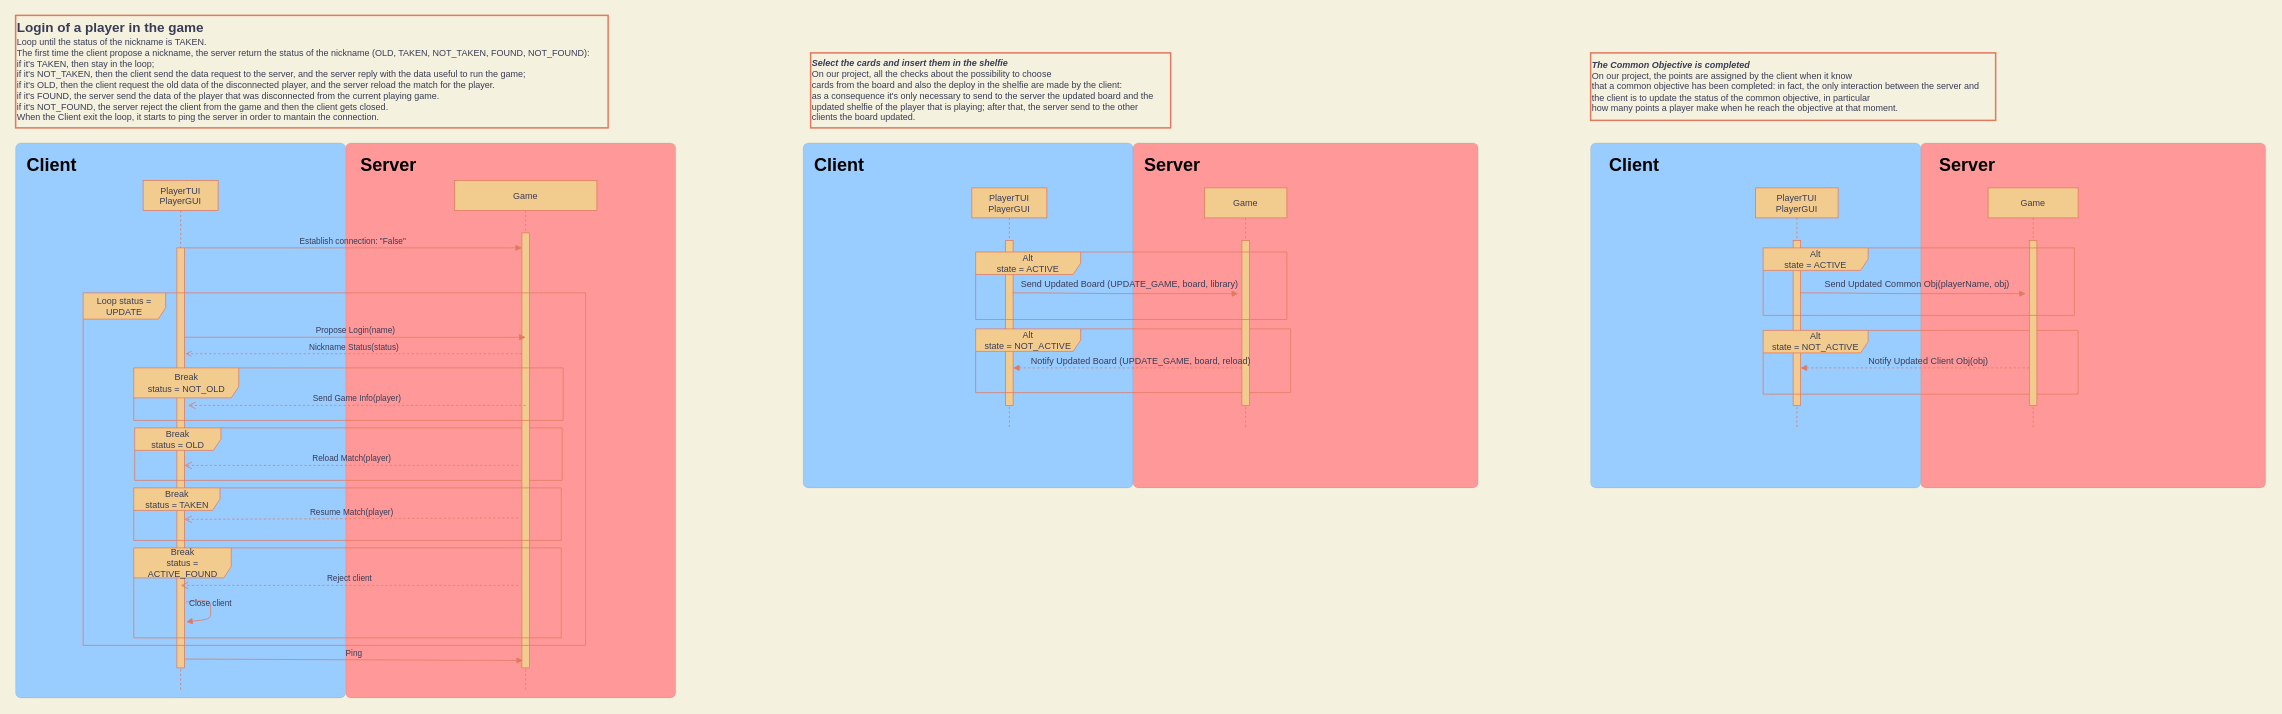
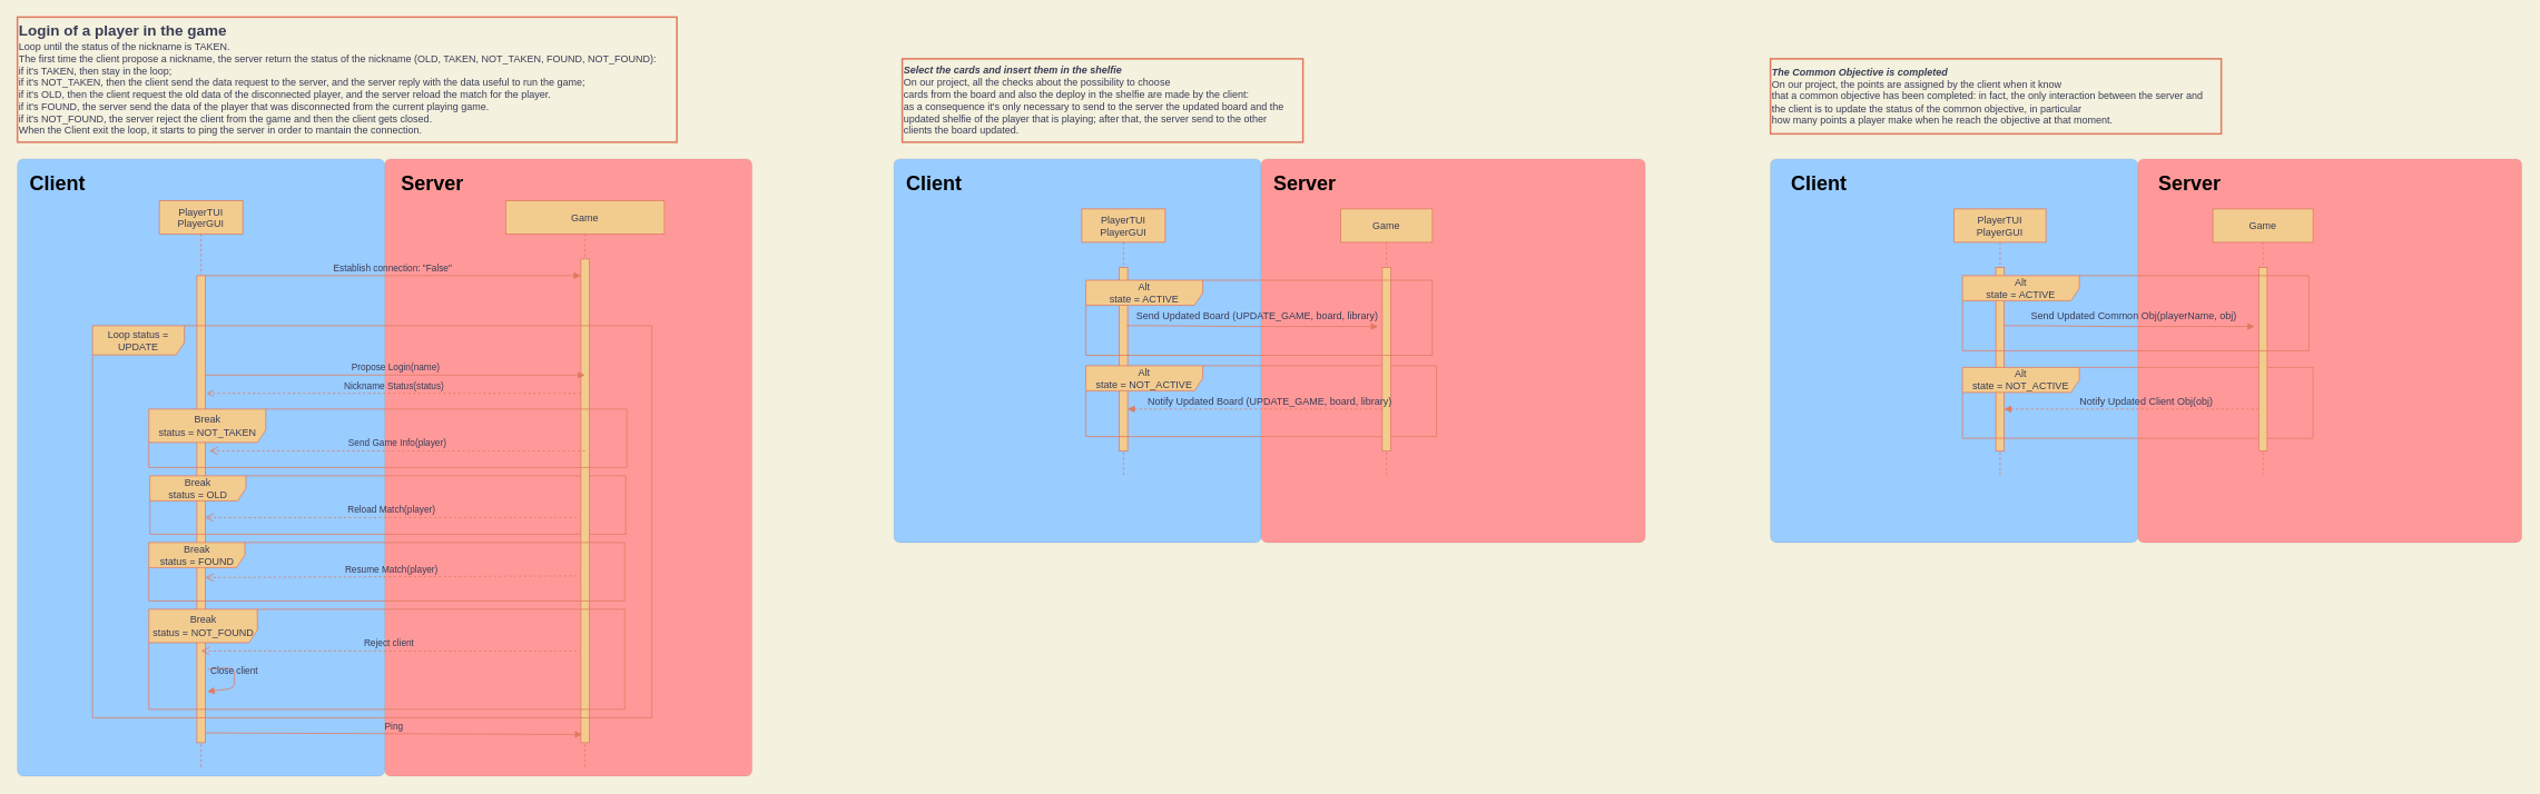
- <mxCell id="39" value="Notify Updated Board (UPDATE_GAME, board, reload)" style="text;html=1;align=center;verticalAlign=middle;resizable=0;points=[];autosize=1;strokeColor=none;fillColor=none;fontColor=#393C56;" parent="1" vertex="1"><mxGeometry x="1360" y="465.5" width="320" height="30" as="geometry" /></mxCell>
+ <mxCell id="39" value="Notify Updated Board (UPDATE_GAME, board, library)" style="text;html=1;align=center;verticalAlign=middle;resizable=0;points=[];autosize=1;strokeColor=none;fillColor=none;fontColor=#393C56;" parent="1" vertex="1"><mxGeometry x="1360" y="465.5" width="320" height="30" as="geometry" /></mxCell>
- <mxCell id="44" value="Break&lt;br&gt;status = NOT_OLD" style="shape=umlFrame;whiteSpace=wrap;html=1;width=140;height=40;labelBackgroundColor=none;fillColor=#F2CC8F;strokeColor=#E07A5F;fontColor=#393C56;" parent="1" vertex="1"><mxGeometry x="177.5" y="490" width="572.5" height="70" as="geometry" /></mxCell>
+ <mxCell id="44" value="Break&lt;br&gt;status = NOT_TAKEN" style="shape=umlFrame;whiteSpace=wrap;html=1;width=140;height=40;labelBackgroundColor=none;fillColor=#F2CC8F;strokeColor=#E07A5F;fontColor=#393C56;" parent="1" vertex="1"><mxGeometry x="177.5" y="490" width="572.5" height="70" as="geometry" /></mxCell>
- <mxCell id="46" value="Break&lt;br&gt;status = TAKEN" style="shape=umlFrame;whiteSpace=wrap;html=1;fillStyle=auto;fillColor=#F2CC8F;width=115;height=30;swimlaneFillColor=none;labelBackgroundColor=none;strokeColor=#E07A5F;fontColor=#393C56;" parent="1" vertex="1"><mxGeometry x="177.5" y="650" width="570" height="70" as="geometry" /></mxCell>
+ <mxCell id="46" value="Break&lt;br&gt;status = FOUND" style="shape=umlFrame;whiteSpace=wrap;html=1;fillStyle=auto;fillColor=#F2CC8F;width=115;height=30;swimlaneFillColor=none;labelBackgroundColor=none;strokeColor=#E07A5F;fontColor=#393C56;" parent="1" vertex="1"><mxGeometry x="177.5" y="650" width="570" height="70" as="geometry" /></mxCell>
- <mxCell id="48" value="Break&lt;br&gt;status = ACTIVE_FOUND" style="shape=umlFrame;whiteSpace=wrap;html=1;fillStyle=auto;fillColor=#F2CC8F;width=130;height=40;swimlaneFillColor=none;labelBackgroundColor=none;strokeColor=#E07A5F;fontColor=#393C56;" parent="1" vertex="1"><mxGeometry x="177.5" y="730" width="570" height="120" as="geometry" /></mxCell>
+ <mxCell id="48" value="Break&lt;br&gt;status = NOT_FOUND" style="shape=umlFrame;whiteSpace=wrap;html=1;fillStyle=auto;fillColor=#F2CC8F;width=130;height=40;swimlaneFillColor=none;labelBackgroundColor=none;strokeColor=#E07A5F;fontColor=#393C56;" parent="1" vertex="1"><mxGeometry x="177.5" y="730" width="570" height="120" as="geometry" /></mxCell>
